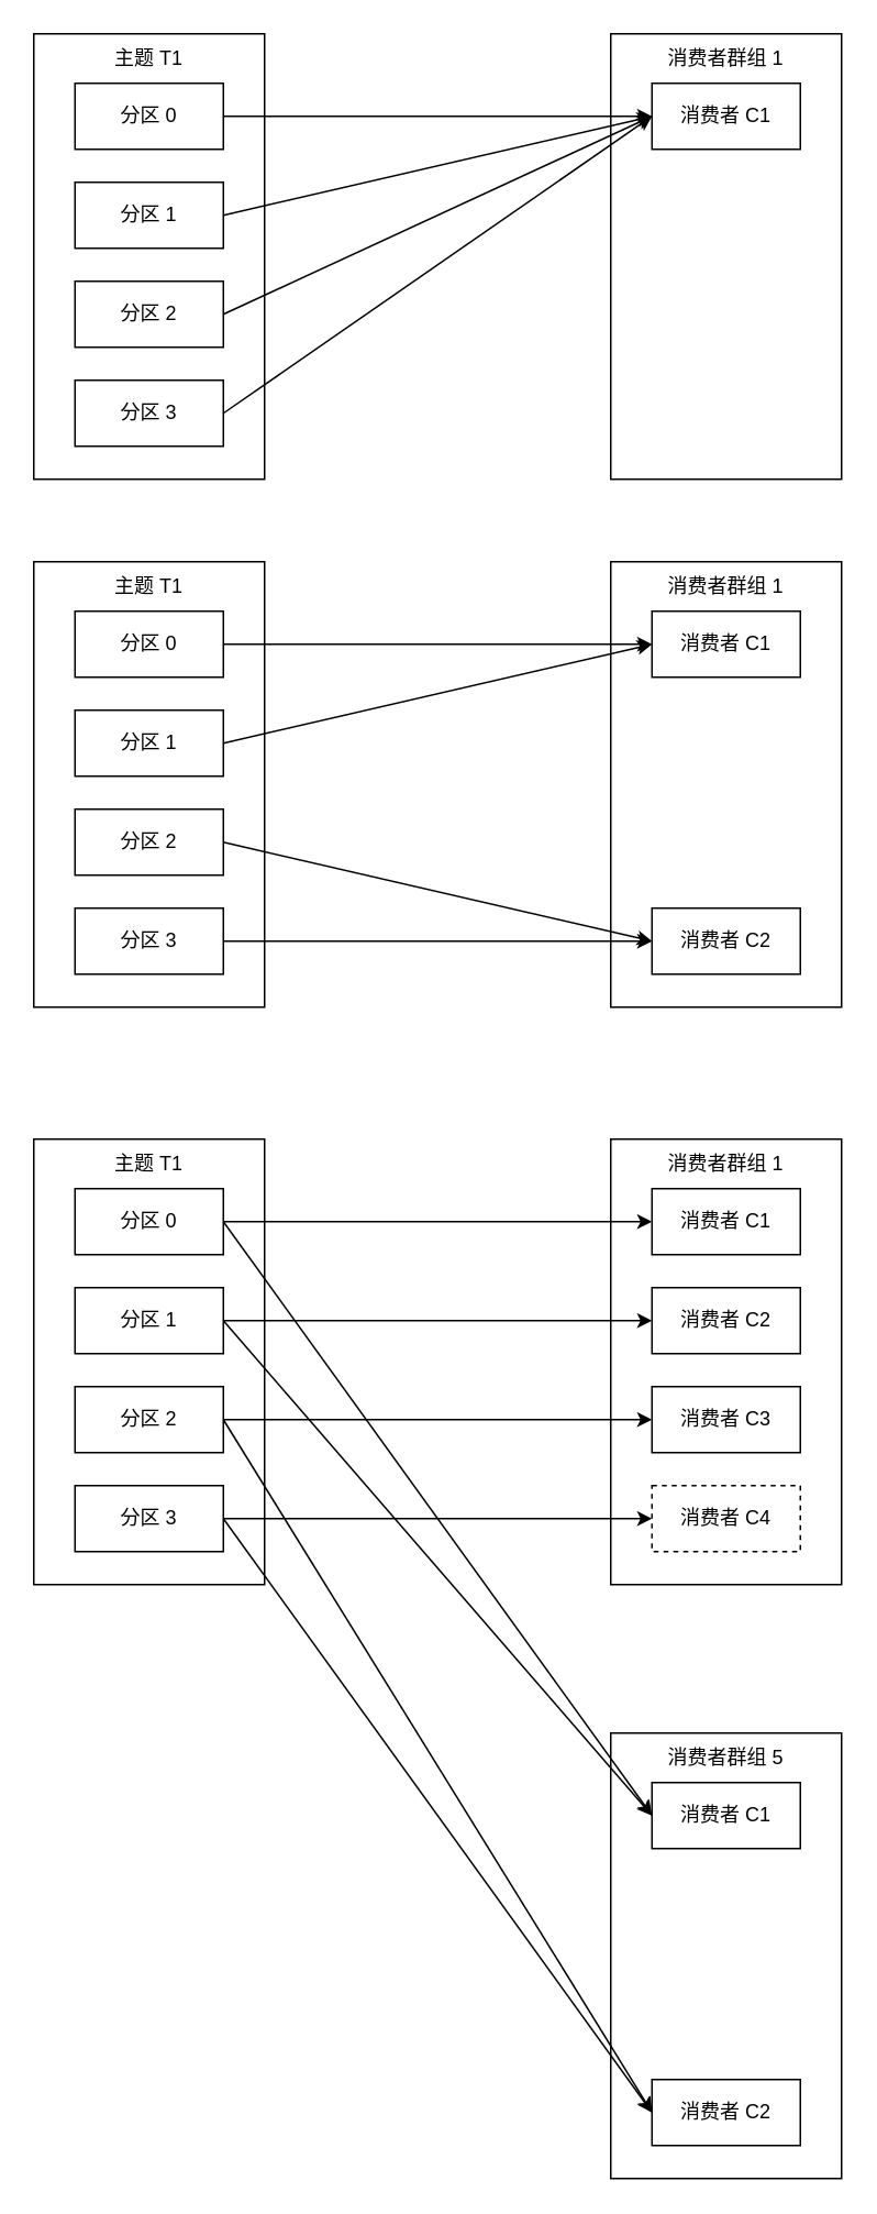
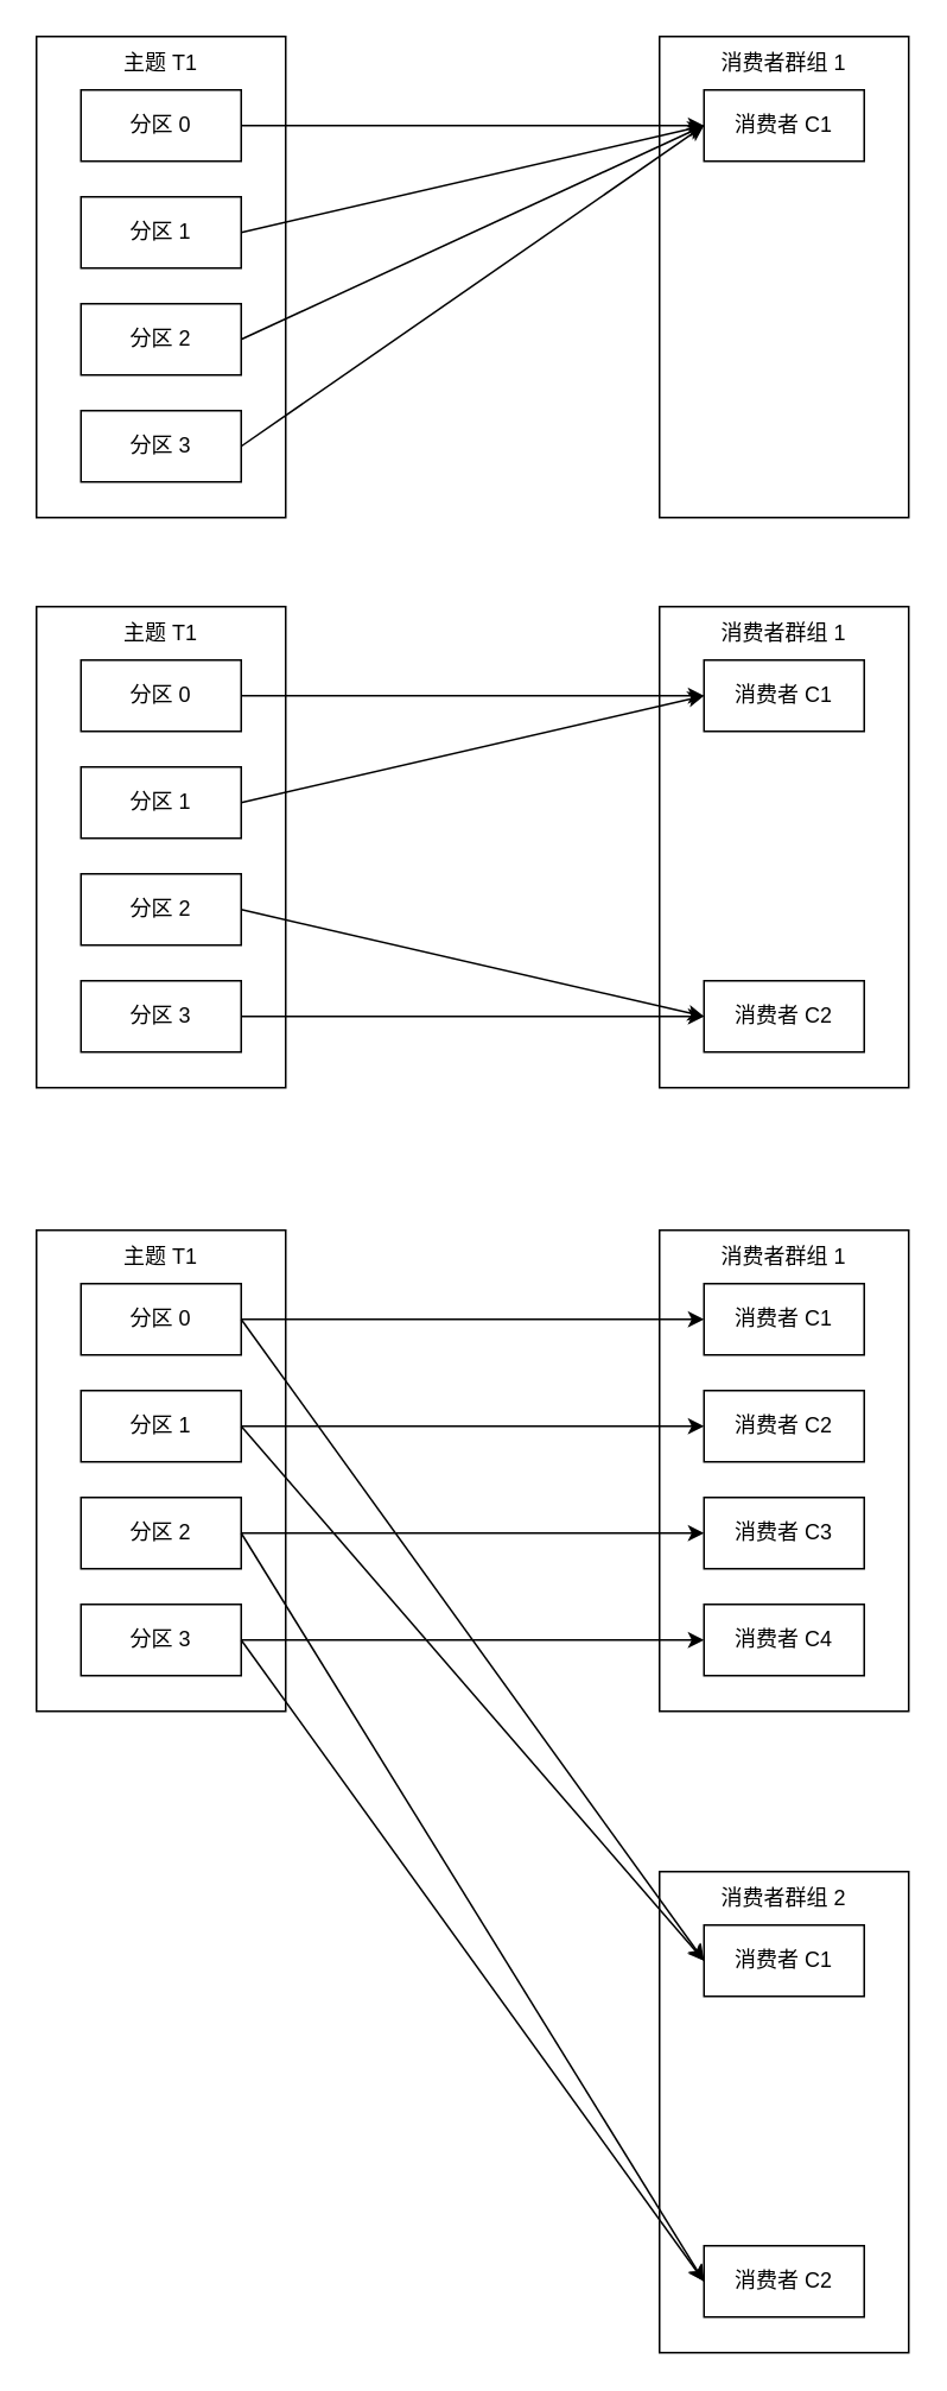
- <mxCell id="43" value="消费者 C4" style="rounded=0;whiteSpace=wrap;html=1;dashed=1;" vertex="1" parent="32"><mxGeometry x="375" y="210" width="90" height="40" as="geometry" /></mxCell>
+ <mxCell id="43" value="消费者 C4" style="rounded=0;whiteSpace=wrap;html=1;" vertex="1" parent="32"><mxGeometry x="375" y="210" width="90" height="40" as="geometry" /></mxCell>
- <mxCell id="51" value="消费者群组 5" style="text;html=1;strokeColor=none;fillColor=none;align=center;verticalAlign=middle;whiteSpace=wrap;rounded=0;" vertex="1" parent="1"><mxGeometry x="400" y="1055" width="80" height="20" as="geometry" /></mxCell>
+ <mxCell id="51" value="消费者群组 2" style="text;html=1;strokeColor=none;fillColor=none;align=center;verticalAlign=middle;whiteSpace=wrap;rounded=0;" vertex="1" parent="1"><mxGeometry x="400" y="1055" width="80" height="20" as="geometry" /></mxCell>
